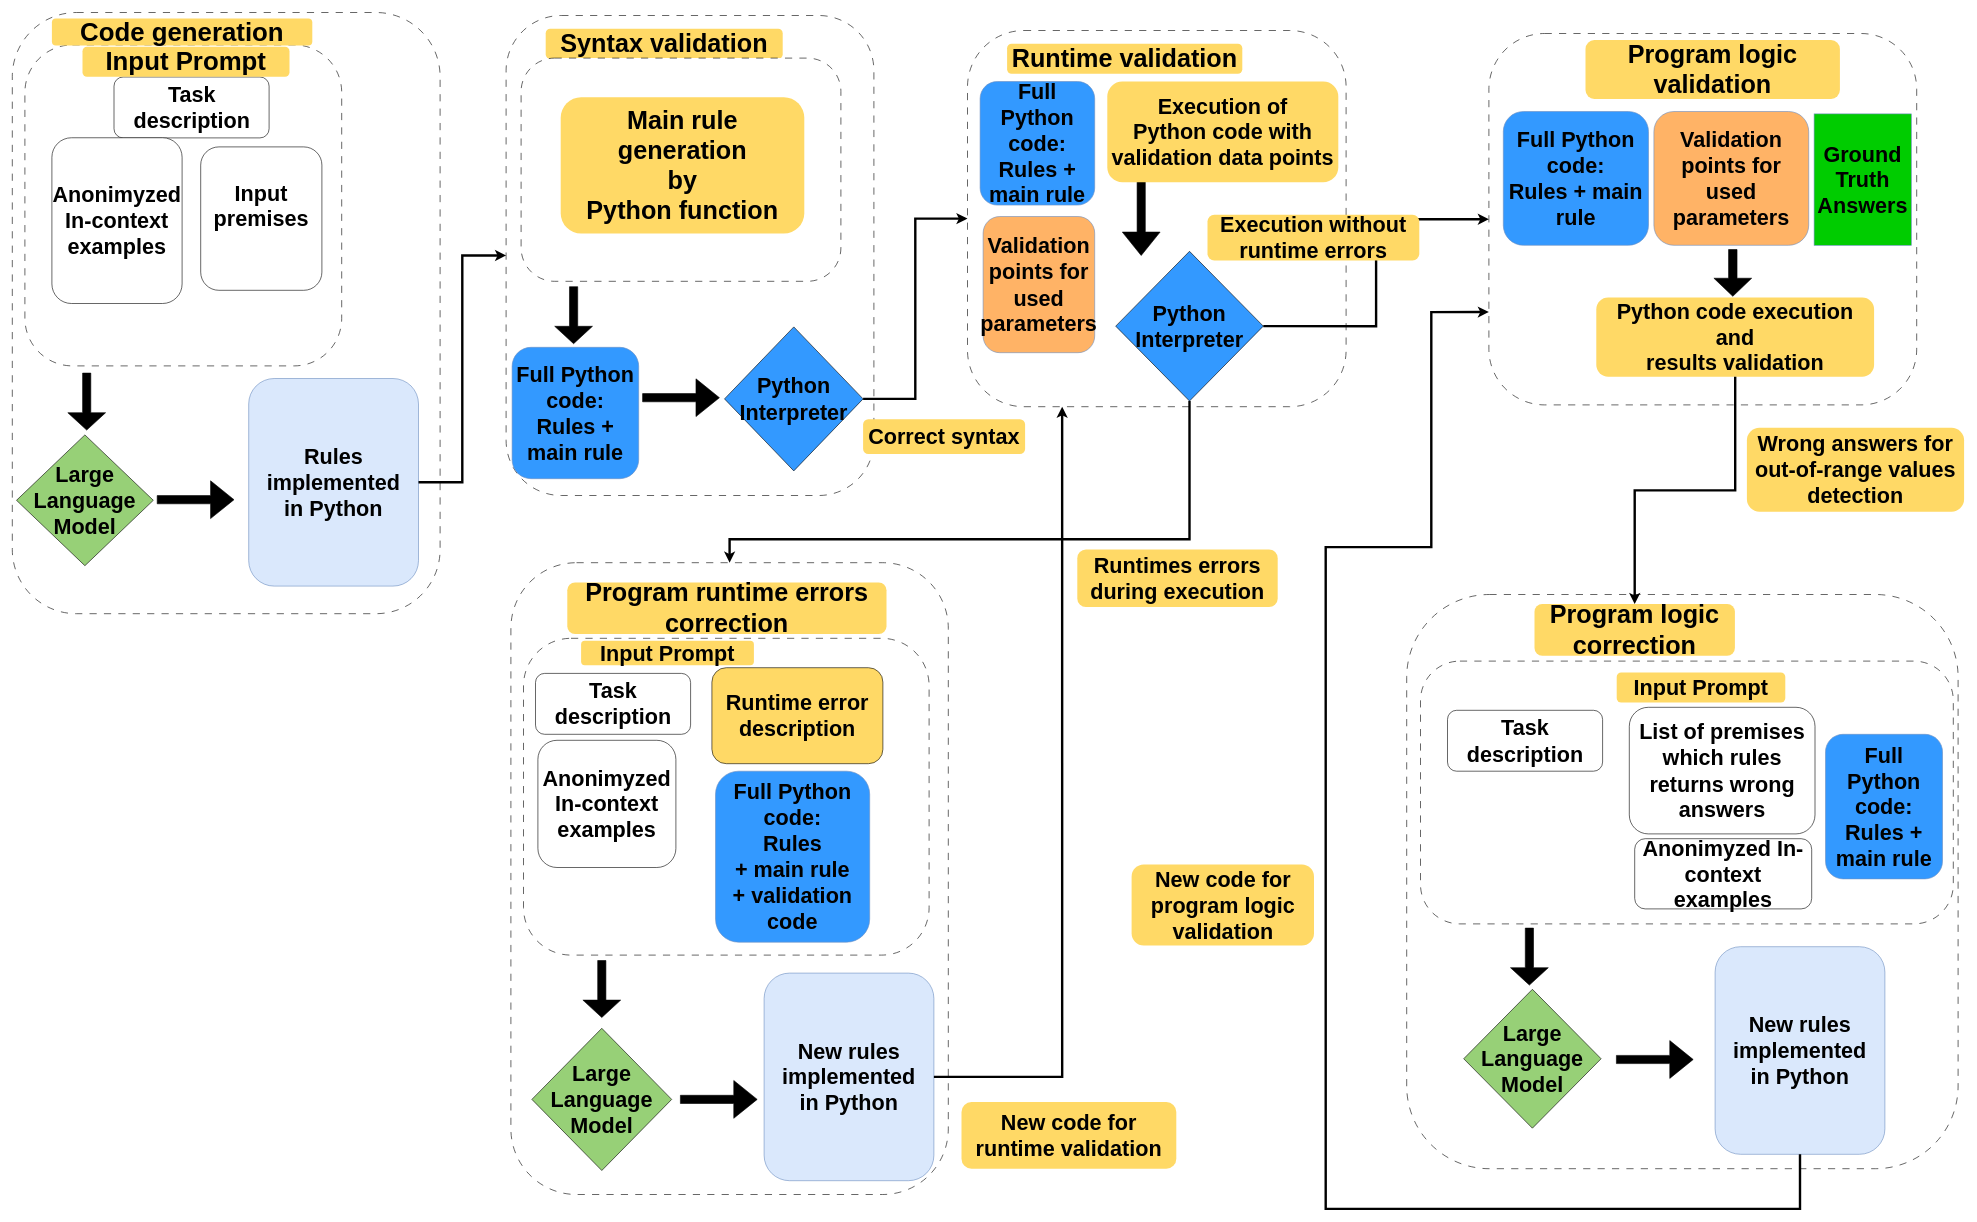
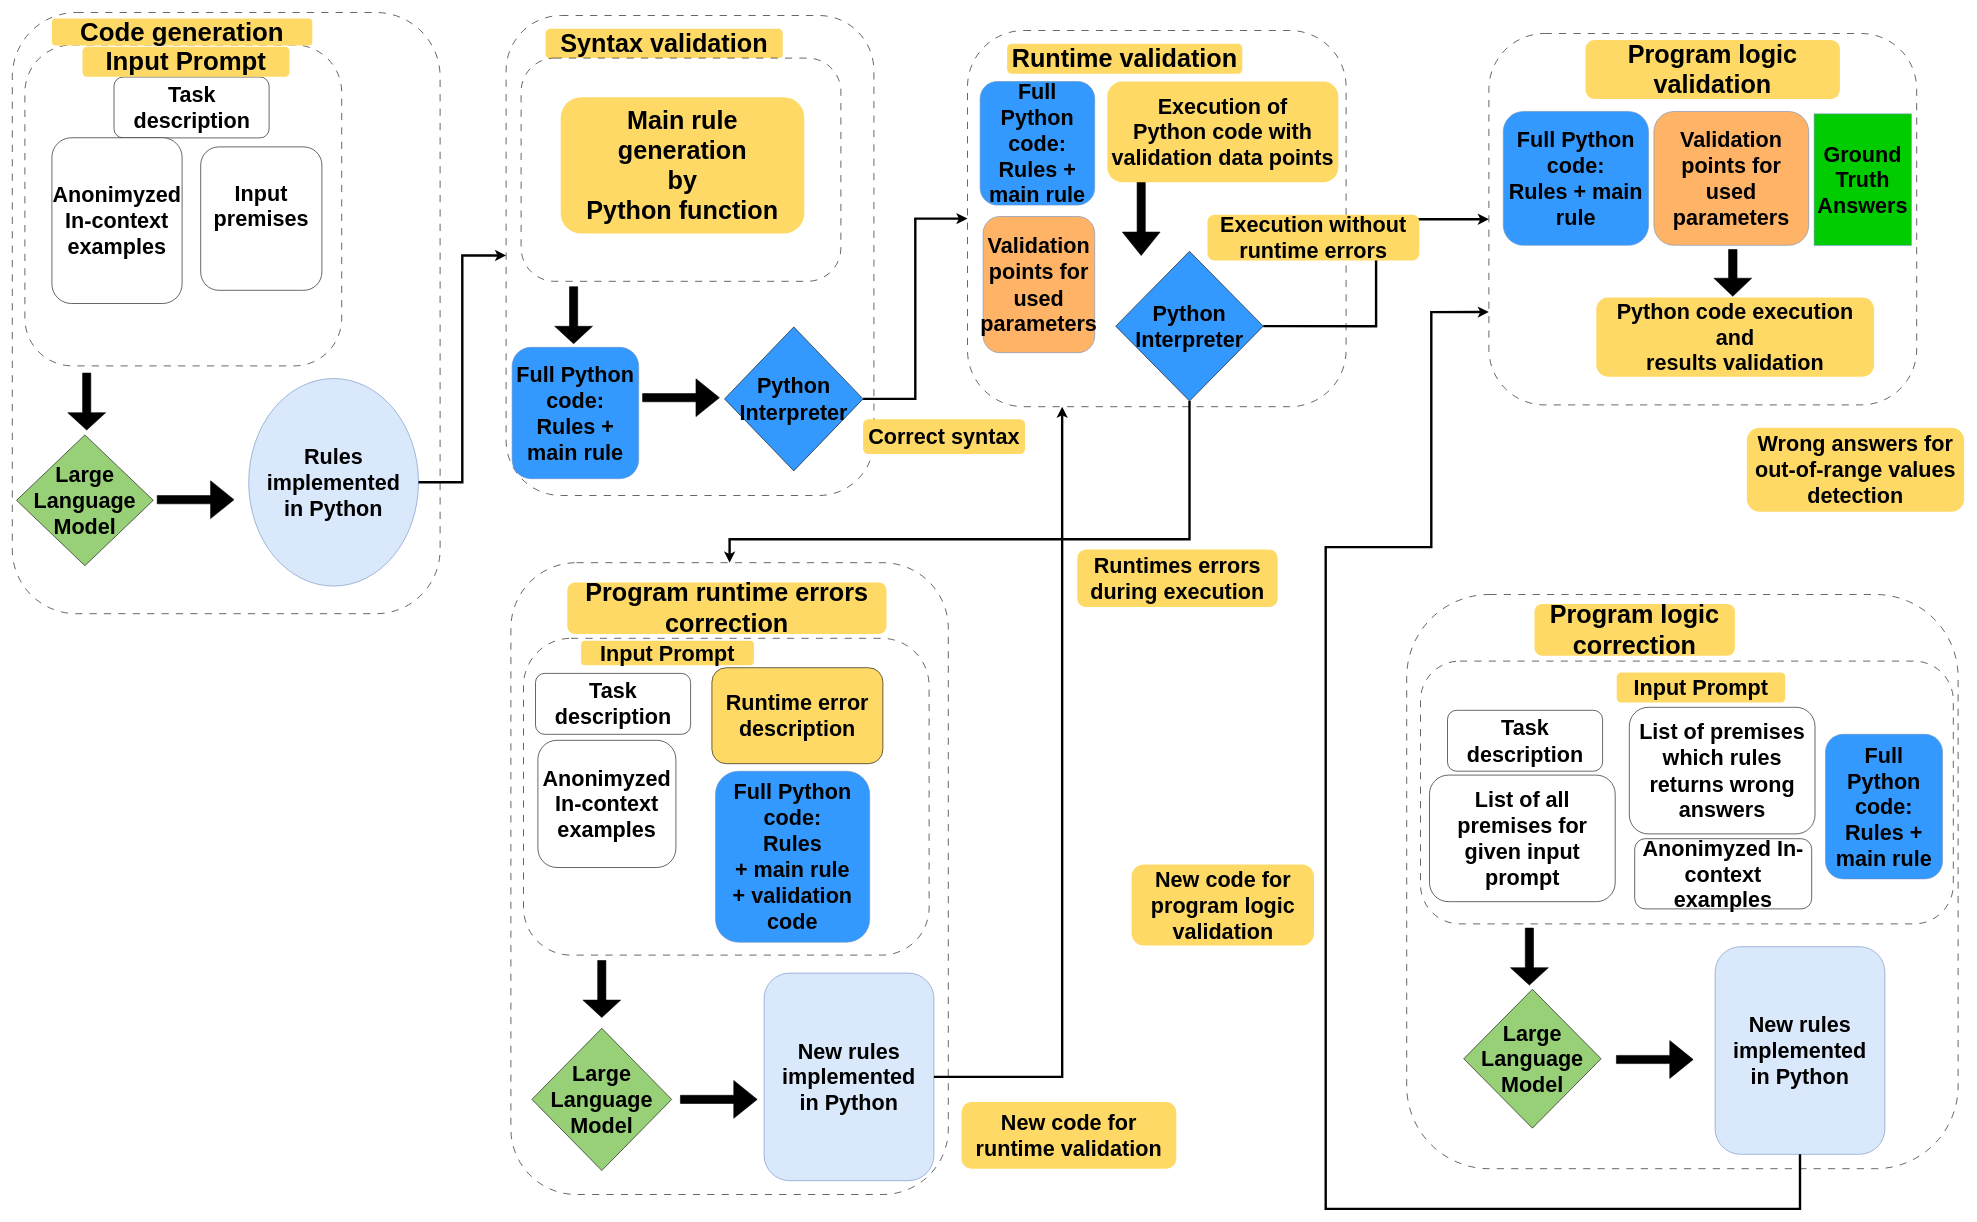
- <mxCell id="17" value="&lt;span&gt;&lt;b&gt;Rules implemented&lt;/b&gt;&lt;/span&gt;&lt;div&gt;&lt;span&gt;&lt;b&gt;in Python&lt;/b&gt;&lt;/span&gt;&lt;/div&gt;" style="rounded=1;whiteSpace=wrap;html=1;fillColor=#dae8fc;align=center;strokeColor=#6c8ebf;fontSize=36;" vertex="1" parent="1"><mxGeometry x="414" y="630" width="283" height="346" as="geometry" /></mxCell>
+ <mxCell id="17" value="&lt;span&gt;&lt;b&gt;Rules implemented&lt;/b&gt;&lt;/span&gt;&lt;div&gt;&lt;span&gt;&lt;b&gt;in Python&lt;/b&gt;&lt;/span&gt;&lt;/div&gt;" style="ellipse;whiteSpace=wrap;html=1;fillColor=#dae8fc;align=center;strokeColor=#6c8ebf;fontSize=36;" vertex="1" parent="1"><mxGeometry x="414" y="630" width="283" height="346" as="geometry" /></mxCell>
- <mxCell id="62" value="" style="endArrow=classic;html=1;rounded=0;exitX=0.5;exitY=1;exitDx=0;exitDy=0;entryX=0.5;entryY=0;entryDx=0;entryDy=0;edgeStyle=orthogonalEdgeStyle;strokeWidth=4;" edge="1" parent="1" source="38" target="51"><mxGeometry width="50" height="50" relative="1" as="geometry"><mxPoint x="2290" y="553" as="sourcePoint" /><mxPoint x="2691" y="391" as="targetPoint" /></mxGeometry></mxCell>
+ <mxCell id="53" value="&lt;div&gt;&lt;b style=&quot;&quot;&gt;&lt;font style=&quot;font-size: 36px;&quot;&gt;List of all premises for given input prompt&lt;/font&gt;&lt;/b&gt;&lt;/div&gt;" style="rounded=1;whiteSpace=wrap;html=1;fillColor=#FFFFFF;fontColor=#000000;align=center;strokeColor=#000000;" vertex="1" parent="1"><mxGeometry x="2382" y="1291" width="309.5" height="211" as="geometry" /></mxCell>
